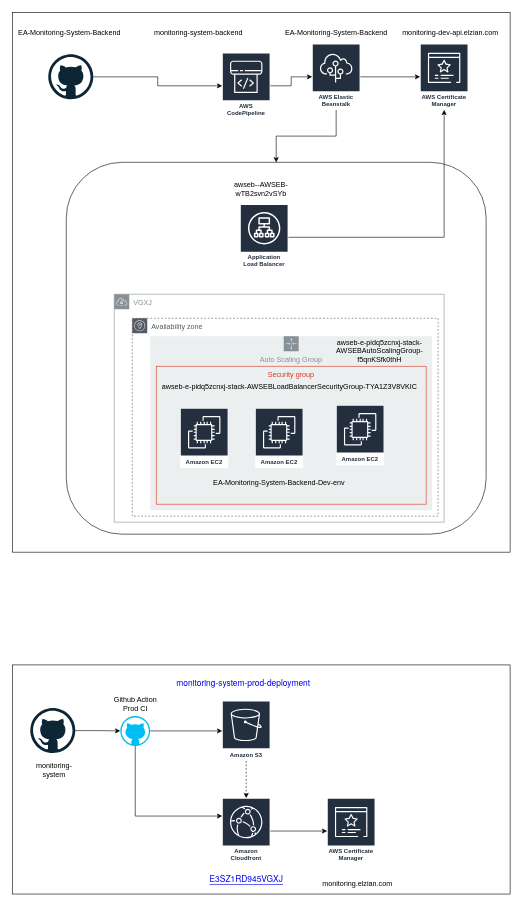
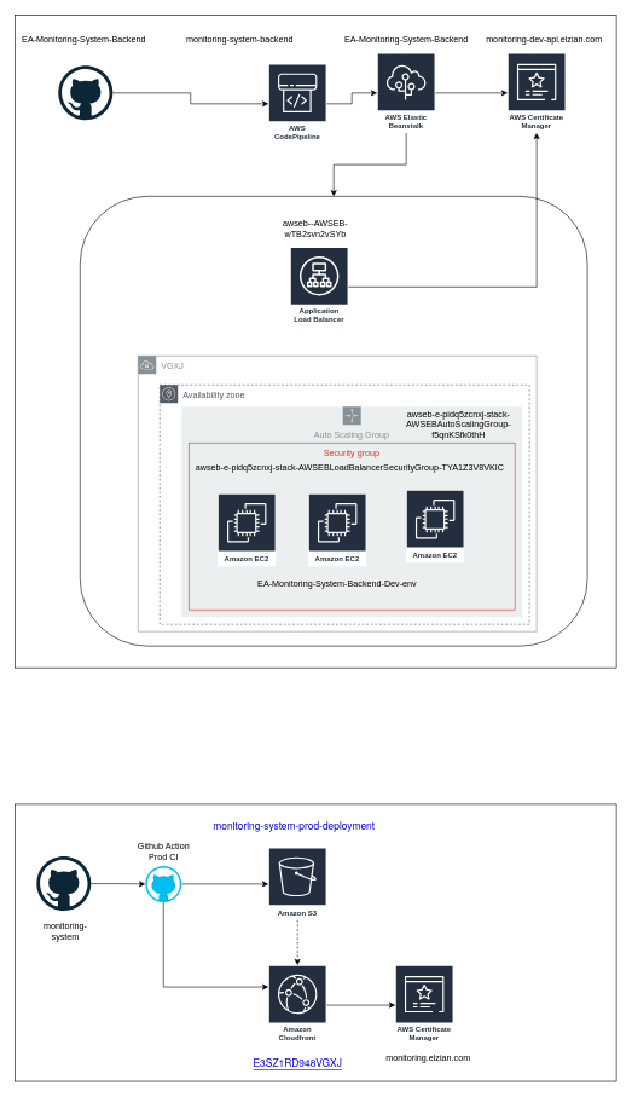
- <mxCell id="43" value="&lt;a style=&quot;background-color: rgb(255, 255, 255); text-decoration-thickness: 1px; text-decoration-color: currentcolor; -webkit-font-smoothing: auto; border-collapse: separate; border-spacing: 0px; box-sizing: border-box; caption-side: top; cursor: auto; direction: ltr; display: inline; empty-cells: show; font-family: &amp;quot;Amazon Ember&amp;quot;, &amp;quot;Helvetica Neue&amp;quot;, Roboto, Arial, sans-serif; font-size: 14px; font-stretch: normal; font-variant-numeric: normal; font-variant-east-asian: normal; font-variant-alternates: normal; font-variant-position: normal; hyphens: none; line-height: var(--line-height-body-m-2zx78l, 22px); list-style: outside none disc; tab-size: 8; text-align: left; text-align-last: auto; text-shadow: none; text-underline-offset: 0.25em; transition-duration: var(--motion-duration-refresh-only-medium-0rwzu1, 165ms); transition-property: color, text-decoration, -webkit-text-decoration; visibility: visible;&quot; href=&quot;https://us-east-1.console.aws.amazon.com/cloudfront/v4/home?region=ap-southeast-1#/distributions/E3SZ1RD948VGXJ&quot; data-analytics-funnel-value=&quot;link98-1705757887253-9061&quot; aria-labelledby=&quot;&quot; class=&quot;awsui_link_4c84z_h59ew_93 awsui_variant-primary_4c84z_h59ew_175 awsui_font-size-body-m_4c84z_h59ew_401&quot; id=&quot;link-self99-1705757887253-3632&quot;&gt;E3SZ1RD945VGXJ&lt;/a&gt;" style="text;html=1;align=center;verticalAlign=middle;resizable=0;points=[];autosize=1;strokeColor=none;fillColor=none;" parent="1" vertex="1"><mxGeometry x="335" y="1443" width="150" height="40" as="geometry" /></mxCell>
+ <mxCell id="43" value="&lt;a style=&quot;background-color: rgb(255, 255, 255); text-decoration-thickness: 1px; text-decoration-color: currentcolor; -webkit-font-smoothing: auto; border-collapse: separate; border-spacing: 0px; box-sizing: border-box; caption-side: top; cursor: auto; direction: ltr; display: inline; empty-cells: show; font-family: &amp;quot;Amazon Ember&amp;quot;, &amp;quot;Helvetica Neue&amp;quot;, Roboto, Arial, sans-serif; font-size: 14px; font-stretch: normal; font-variant-numeric: normal; font-variant-east-asian: normal; font-variant-alternates: normal; font-variant-position: normal; hyphens: none; line-height: var(--line-height-body-m-2zx78l, 22px); list-style: outside none disc; tab-size: 8; text-align: left; text-align-last: auto; text-shadow: none; text-underline-offset: 0.25em; transition-duration: var(--motion-duration-refresh-only-medium-0rwzu1, 165ms); transition-property: color, text-decoration, -webkit-text-decoration; visibility: visible;&quot; href=&quot;https://us-east-1.console.aws.amazon.com/cloudfront/v4/home?region=ap-southeast-1#/distributions/E3SZ1RD948VGXJ&quot; data-analytics-funnel-value=&quot;link98-1705757887253-9061&quot; aria-labelledby=&quot;&quot; class=&quot;awsui_link_4c84z_h59ew_93 awsui_variant-primary_4c84z_h59ew_175 awsui_font-size-body-m_4c84z_h59ew_401&quot; id=&quot;link-self99-1705757887253-3632&quot;&gt;E3SZ1RD948VGXJ&lt;/a&gt;" style="text;html=1;align=center;verticalAlign=middle;resizable=0;points=[];autosize=1;strokeColor=none;fillColor=none;" parent="1" vertex="1"><mxGeometry x="335" y="1443" width="150" height="40" as="geometry" /></mxCell>
- <mxCell id="44" value="monitoring.elzian.com" style="text;html=1;align=center;verticalAlign=middle;resizable=0;points=[];autosize=1;strokeColor=none;fillColor=none;" parent="1" vertex="1"><mxGeometry x="525" y="1458" width="140" height="30" as="geometry" /></mxCell>
+ <mxCell id="44" value="monitoring.elzian.com" style="text;html=1;align=center;verticalAlign=middle;resizable=0;points=[];autosize=1;strokeColor=none;fillColor=none;" parent="1" vertex="1"><mxGeometry x="520" y="1443" width="140" height="30" as="geometry" /></mxCell>
